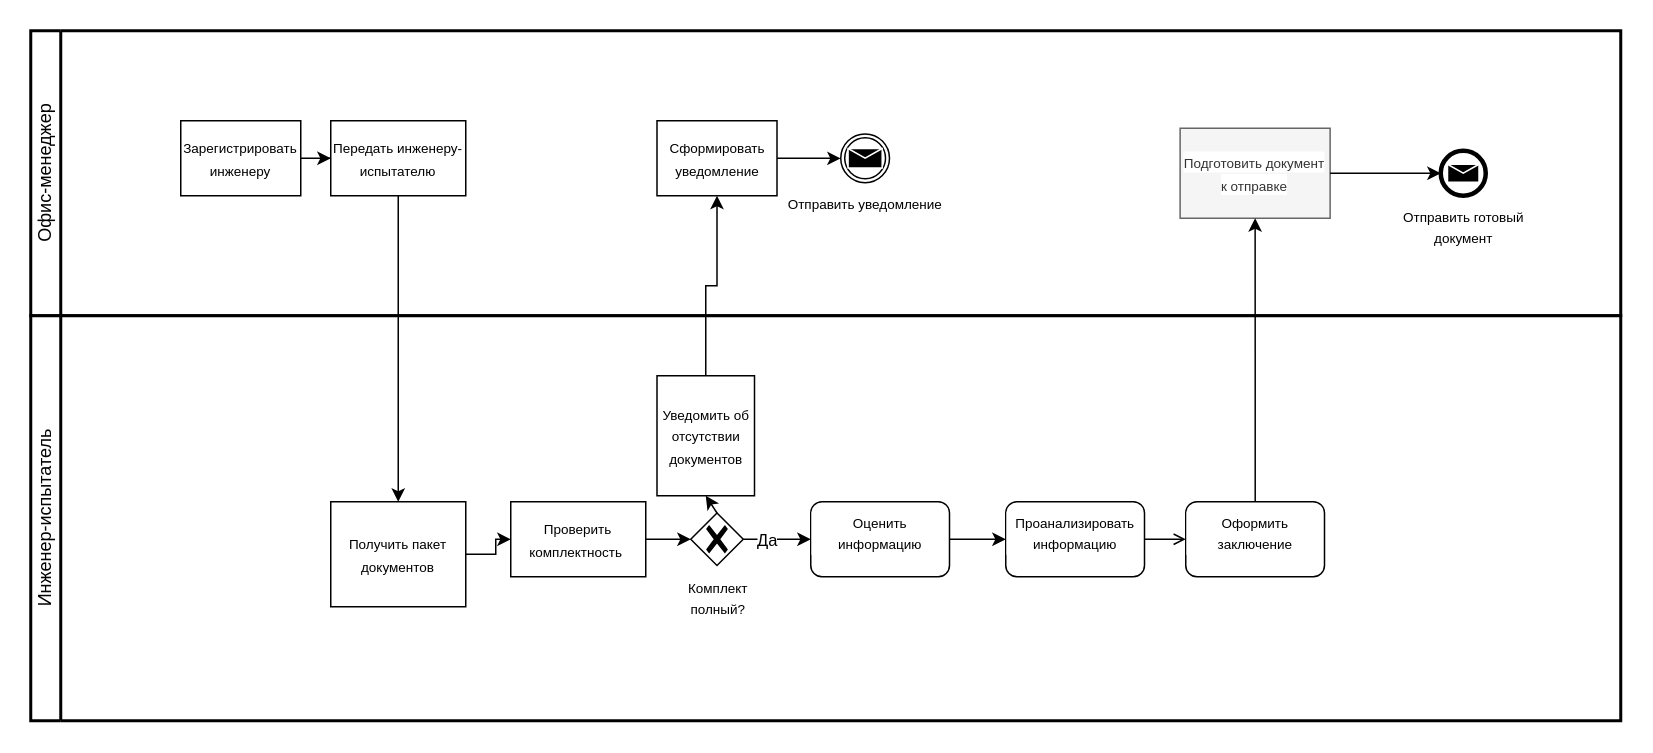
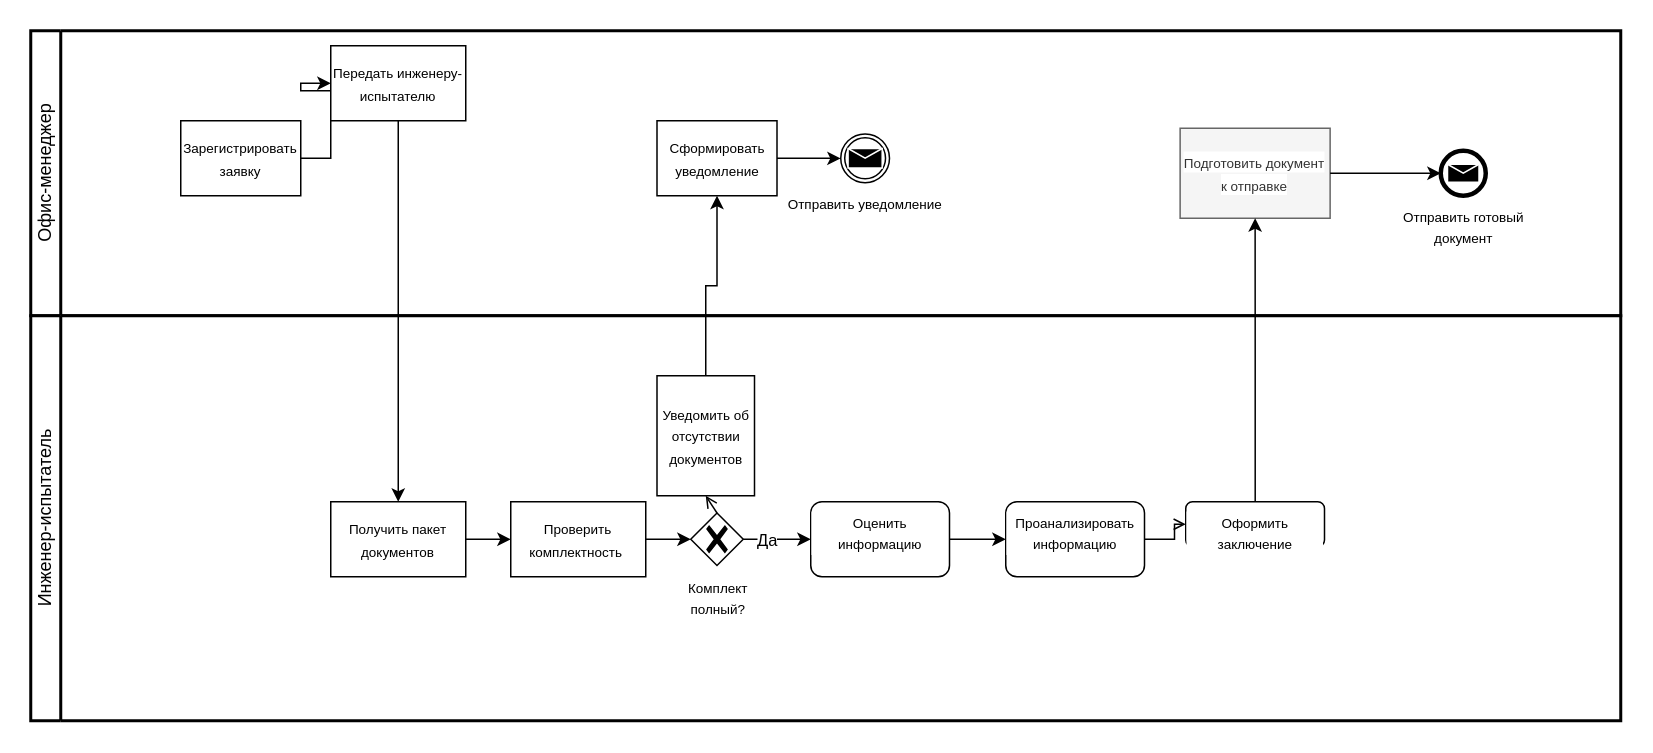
- <mxCell id="3" value="&lt;font style=&quot;font-size: 9px;&quot;&gt;Зарегистрировать инженеру&lt;/font&gt;" style="points=[[0.25,0,0],[0.5,0,0],[0.75,0,0],[1,0.25,0],[1,0.5,0],[1,0.75,0],[0.75,1,0],[0.5,1,0],[0.25,1,0],[0,0.75,0],[0,0.5,0],[0,0.25,0]];shape=mxgraph.bpmn.task2;whiteSpace=wrap;rectStyle=rounded;size=10;html=1;container=1;expand=0;collapsible=0;taskMarker=abstract;" parent="2" vertex="1"><mxGeometry x="100" y="60" width="80" height="50" as="geometry" /></mxCell>
+ <mxCell id="3" value="&lt;font style=&quot;font-size: 9px;&quot;&gt;Зарегистрировать заявку&lt;/font&gt;" style="points=[[0.25,0,0],[0.5,0,0],[0.75,0,0],[1,0.25,0],[1,0.5,0],[1,0.75,0],[0.75,1,0],[0.5,1,0],[0.25,1,0],[0,0.75,0],[0,0.5,0],[0,0.25,0]];shape=mxgraph.bpmn.task2;whiteSpace=wrap;rectStyle=rounded;size=10;html=1;container=1;expand=0;collapsible=0;taskMarker=abstract;" parent="2" vertex="1"><mxGeometry x="100" y="60" width="80" height="50" as="geometry" /></mxCell>
- <mxCell id="5" value="&lt;font style=&quot;font-size: 9px;&quot;&gt;Передать инженеру- испытателю&lt;/font&gt;" style="points=[[0.25,0,0],[0.5,0,0],[0.75,0,0],[1,0.25,0],[1,0.5,0],[1,0.75,0],[0.75,1,0],[0.5,1,0],[0.25,1,0],[0,0.75,0],[0,0.5,0],[0,0.25,0]];shape=mxgraph.bpmn.task2;whiteSpace=wrap;rectStyle=rounded;size=10;html=1;container=1;expand=0;collapsible=0;taskMarker=abstract;" parent="2" vertex="1"><mxGeometry x="200" y="60" width="90" height="50" as="geometry" /></mxCell>
+ <mxCell id="5" value="&lt;font style=&quot;font-size: 9px;&quot;&gt;Передать инженеру- испытателю&lt;/font&gt;" style="points=[[0.25,0,0],[0.5,0,0],[0.75,0,0],[1,0.25,0],[1,0.5,0],[1,0.75,0],[0.75,1,0],[0.5,1,0],[0.25,1,0],[0,0.75,0],[0,0.5,0],[0,0.25,0]];shape=mxgraph.bpmn.task2;whiteSpace=wrap;rectStyle=rounded;size=10;html=1;container=1;expand=0;collapsible=0;taskMarker=abstract;" parent="2" vertex="1"><mxGeometry x="200" y="10" width="90" height="50" as="geometry" /></mxCell>
- <mxCell id="23" value="" style="endArrow=classic;html=1;rounded=0;exitX=0.5;exitY=0;exitDx=0;exitDy=0;exitPerimeter=0;entryX=0.5;entryY=1;entryDx=0;entryDy=0;entryPerimeter=0;" parent="12" source="19" target="22" edge="1"><mxGeometry width="50" height="50" relative="1" as="geometry"><mxPoint x="340" y="120" as="sourcePoint" /><mxPoint x="390" y="70" as="targetPoint" /></mxGeometry></mxCell>
+ <mxCell id="23" value="" style="endArrow=open;html=1;rounded=0;exitX=0.5;exitY=0;exitDx=0;exitDy=0;exitPerimeter=0;entryX=0.5;entryY=1;entryDx=0;entryDy=0;entryPerimeter=0;" parent="12" source="19" target="22" edge="1"><mxGeometry width="50" height="50" relative="1" as="geometry"><mxPoint x="340" y="120" as="sourcePoint" /><mxPoint x="390" y="70" as="targetPoint" /></mxGeometry></mxCell>
- <mxCell id="26" value="&lt;font style=&quot;font-size: 9px;&quot;&gt;Оформить заключение&lt;/font&gt;" style="rounded=1;whiteSpace=wrap;html=1;verticalAlign=top;labelBackgroundColor=#ffffff;" parent="12" vertex="1"><mxGeometry x="770" y="124" width="92.5" height="50" as="geometry" /></mxCell>
+ <mxCell id="26" value="&lt;font style=&quot;font-size: 9px;&quot;&gt;Оформить заключение&lt;/font&gt;" style="rounded=1;whiteSpace=wrap;html=1;verticalAlign=top;labelBackgroundColor=#ffffff;" parent="12" vertex="1"><mxGeometry x="770" y="124" width="92.5" height="30" as="geometry" /></mxCell>
- <mxCell id="14" value="&lt;font style=&quot;font-size: 9px;&quot;&gt;Получить пакет документов&lt;/font&gt;" style="points=[[0.25,0,0],[0.5,0,0],[0.75,0,0],[1,0.25,0],[1,0.5,0],[1,0.75,0],[0.75,1,0],[0.5,1,0],[0.25,1,0],[0,0.75,0],[0,0.5,0],[0,0.25,0]];shape=mxgraph.bpmn.task2;whiteSpace=wrap;rectStyle=rounded;size=10;html=1;container=1;expand=0;collapsible=0;taskMarker=abstract;" parent="12" vertex="1"><mxGeometry x="200" y="124" width="90" height="70" as="geometry" /></mxCell>
+ <mxCell id="14" value="&lt;font style=&quot;font-size: 9px;&quot;&gt;Получить пакет документов&lt;/font&gt;" style="points=[[0.25,0,0],[0.5,0,0],[0.75,0,0],[1,0.25,0],[1,0.5,0],[1,0.75,0],[0.75,1,0],[0.5,1,0],[0.25,1,0],[0,0.75,0],[0,0.5,0],[0,0.25,0]];shape=mxgraph.bpmn.task2;whiteSpace=wrap;rectStyle=rounded;size=10;html=1;container=1;expand=0;collapsible=0;taskMarker=abstract;" parent="12" vertex="1"><mxGeometry x="200" y="124" width="90" height="50" as="geometry" /></mxCell>
